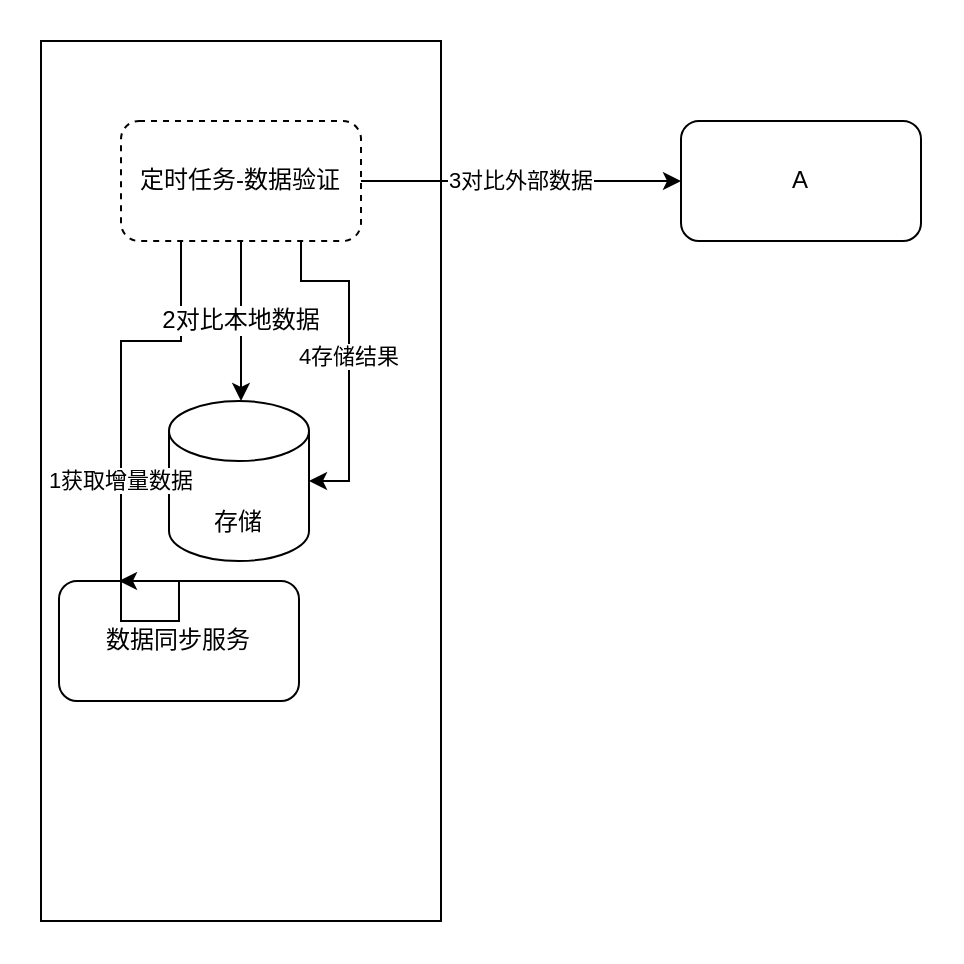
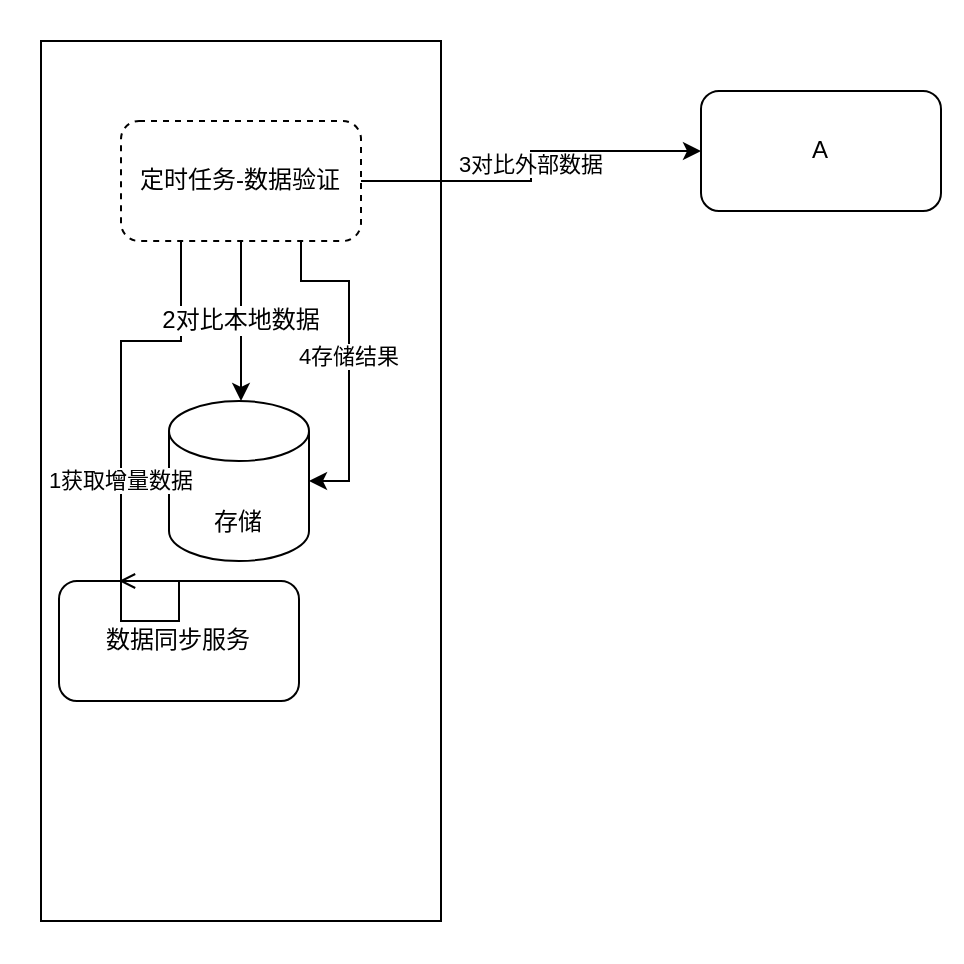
- <mxCell id="6" value="A" style="whiteSpace=wrap;html=1;rounded=1;fontSize=12;" parent="1" vertex="1"><mxGeometry x="340" y="60" width="120" height="60" as="geometry" /></mxCell>
+ <mxCell id="6" value="A" style="whiteSpace=wrap;html=1;rounded=1;fontSize=12;" parent="1" vertex="1"><mxGeometry x="350" y="45" width="120" height="60" as="geometry" /></mxCell>
- <mxCell id="9" value="1获取增量数据" style="edgeStyle=orthogonalEdgeStyle;rounded=0;orthogonalLoop=1;jettySize=auto;html=1;exitX=0.25;exitY=1;exitDx=0;exitDy=0;entryX=0.25;entryY=0;entryDx=0;entryDy=0;strokeColor=#000000;" edge="1" parent="1" source="5" target="8"><mxGeometry relative="1" as="geometry"><Array as="points"><mxPoint x="90" y="170" /><mxPoint x="60" y="170" /><mxPoint x="60" y="310" /><mxPoint x="89" y="310" /></Array></mxGeometry></mxCell>
+ <mxCell id="9" value="1获取增量数据" style="edgeStyle=orthogonalEdgeStyle;rounded=0;orthogonalLoop=1;jettySize=auto;html=1;exitX=0.25;exitY=1;exitDx=0;exitDy=0;entryX=0.25;entryY=0;entryDx=0;entryDy=0;strokeColor=#000000;endArrow=open;" edge="1" parent="1" source="5" target="8"><mxGeometry relative="1" as="geometry"><Array as="points"><mxPoint x="90" y="170" /><mxPoint x="60" y="170" /><mxPoint x="60" y="310" /><mxPoint x="89" y="310" /></Array></mxGeometry></mxCell>
